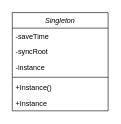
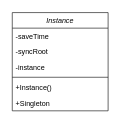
- <mxCell id="2" value="Singleton" style="swimlane;fontStyle=2;align=center;verticalAlign=top;childLayout=stackLayout;horizontal=1;startSize=26;horizontalStack=0;resizeParent=1;resizeLast=0;collapsible=1;marginBottom=0;rounded=0;shadow=0;strokeWidth=1;" parent="1" vertex="1"><mxGeometry x="20" y="20" width="160" height="164" as="geometry"><mxRectangle x="230" y="140" width="160" height="26" as="alternateBounds" /></mxGeometry></mxCell>
+ <mxCell id="2" value="Instance" style="swimlane;fontStyle=2;align=center;verticalAlign=top;childLayout=stackLayout;horizontal=1;startSize=26;horizontalStack=0;resizeParent=1;resizeLast=0;collapsible=1;marginBottom=0;rounded=0;shadow=0;strokeWidth=1;" parent="1" vertex="1"><mxGeometry x="20" y="20" width="160" height="164" as="geometry"><mxRectangle x="230" y="140" width="160" height="26" as="alternateBounds" /></mxGeometry></mxCell>
- <mxCell id="8" value="+Instance" style="text;align=left;verticalAlign=top;spacingLeft=4;spacingRight=4;overflow=hidden;rotatable=0;points=[[0,0.5],[1,0.5]];portConstraint=eastwest;" parent="2" vertex="1"><mxGeometry y="138" width="160" height="26" as="geometry" /></mxCell>
+ <mxCell id="8" value="+Singleton" style="text;align=left;verticalAlign=top;spacingLeft=4;spacingRight=4;overflow=hidden;rotatable=0;points=[[0,0.5],[1,0.5]];portConstraint=eastwest;" parent="2" vertex="1"><mxGeometry y="138" width="160" height="26" as="geometry" /></mxCell>
